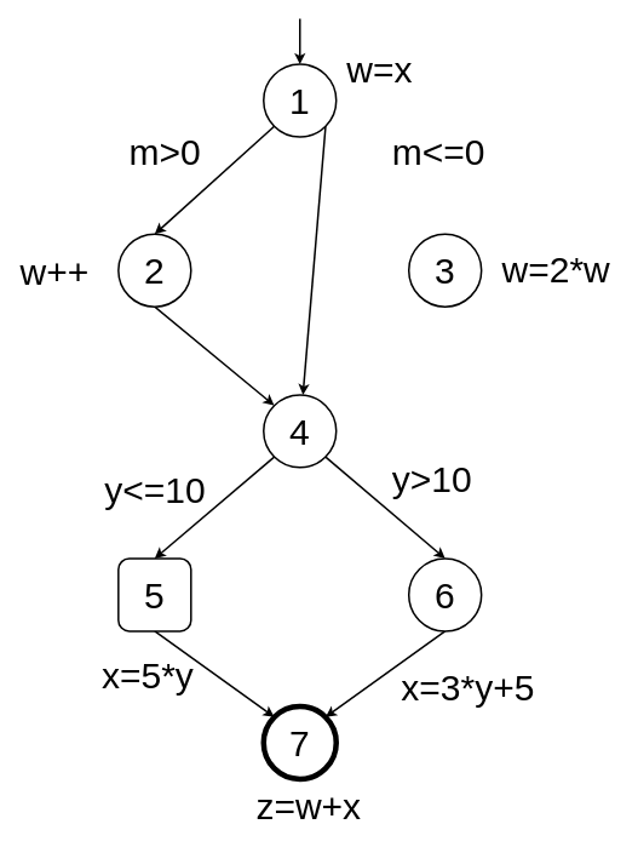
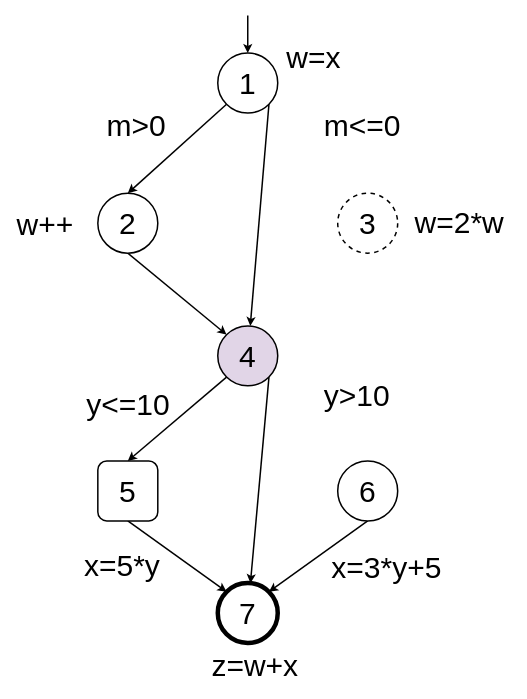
- <mxCell id="7" value="3" style="ellipse;whiteSpace=wrap;html=1;aspect=fixed;fontSize=40;strokeWidth=2;" vertex="1" parent="1"><mxGeometry x="450" y="257" width="80" height="80" as="geometry" /></mxCell>
+ <mxCell id="7" value="3" style="ellipse;whiteSpace=wrap;html=1;aspect=fixed;fontSize=40;strokeWidth=2;dashed=1;" vertex="1" parent="1"><mxGeometry x="450" y="257" width="80" height="80" as="geometry" /></mxCell>
- <mxCell id="10" value="4" style="ellipse;whiteSpace=wrap;html=1;aspect=fixed;fontSize=40;strokeWidth=2;" vertex="1" parent="1"><mxGeometry x="290" y="434" width="80" height="80" as="geometry" /></mxCell>
+ <mxCell id="10" value="4" style="ellipse;whiteSpace=wrap;html=1;aspect=fixed;fontSize=40;strokeWidth=2;fillColor=#e1d5e7;" vertex="1" parent="1"><mxGeometry x="290" y="434" width="80" height="80" as="geometry" /></mxCell>
- <mxCell id="9" style="edgeStyle=none;rounded=0;orthogonalLoop=1;jettySize=auto;html=1;exitX=1;exitY=1;exitDx=0;exitDy=0;entryX=0.5;entryY=0;entryDx=0;entryDy=0;fontSize=40;strokeWidth=2;" edge="1" parent="1" source="10" target="14"><mxGeometry relative="1" as="geometry" /></mxCell>
+ <mxCell id="9" style="edgeStyle=none;rounded=0;orthogonalLoop=1;jettySize=auto;html=1;exitX=1;exitY=1;exitDx=0;exitDy=0;fontSize=40;strokeWidth=2;" edge="1" parent="1" source="10" target="15"><mxGeometry relative="1" as="geometry" /></mxCell>
- <mxCell id="24" value="x=5*y" style="text;html=1;resizable=0;points=[];autosize=1;align=left;verticalAlign=top;spacingTop=-4;fontSize=40;" vertex="1" parent="1"><mxGeometry x="110" y="717" width="120" height="50" as="geometry" /></mxCell>
+ <mxCell id="24" value="x=5*y" style="text;html=1;resizable=0;points=[];autosize=1;align=left;verticalAlign=top;spacingTop=-4;fontSize=40;" vertex="1" parent="1"><mxGeometry x="110" y="727" width="120" height="50" as="geometry" /></mxCell>
